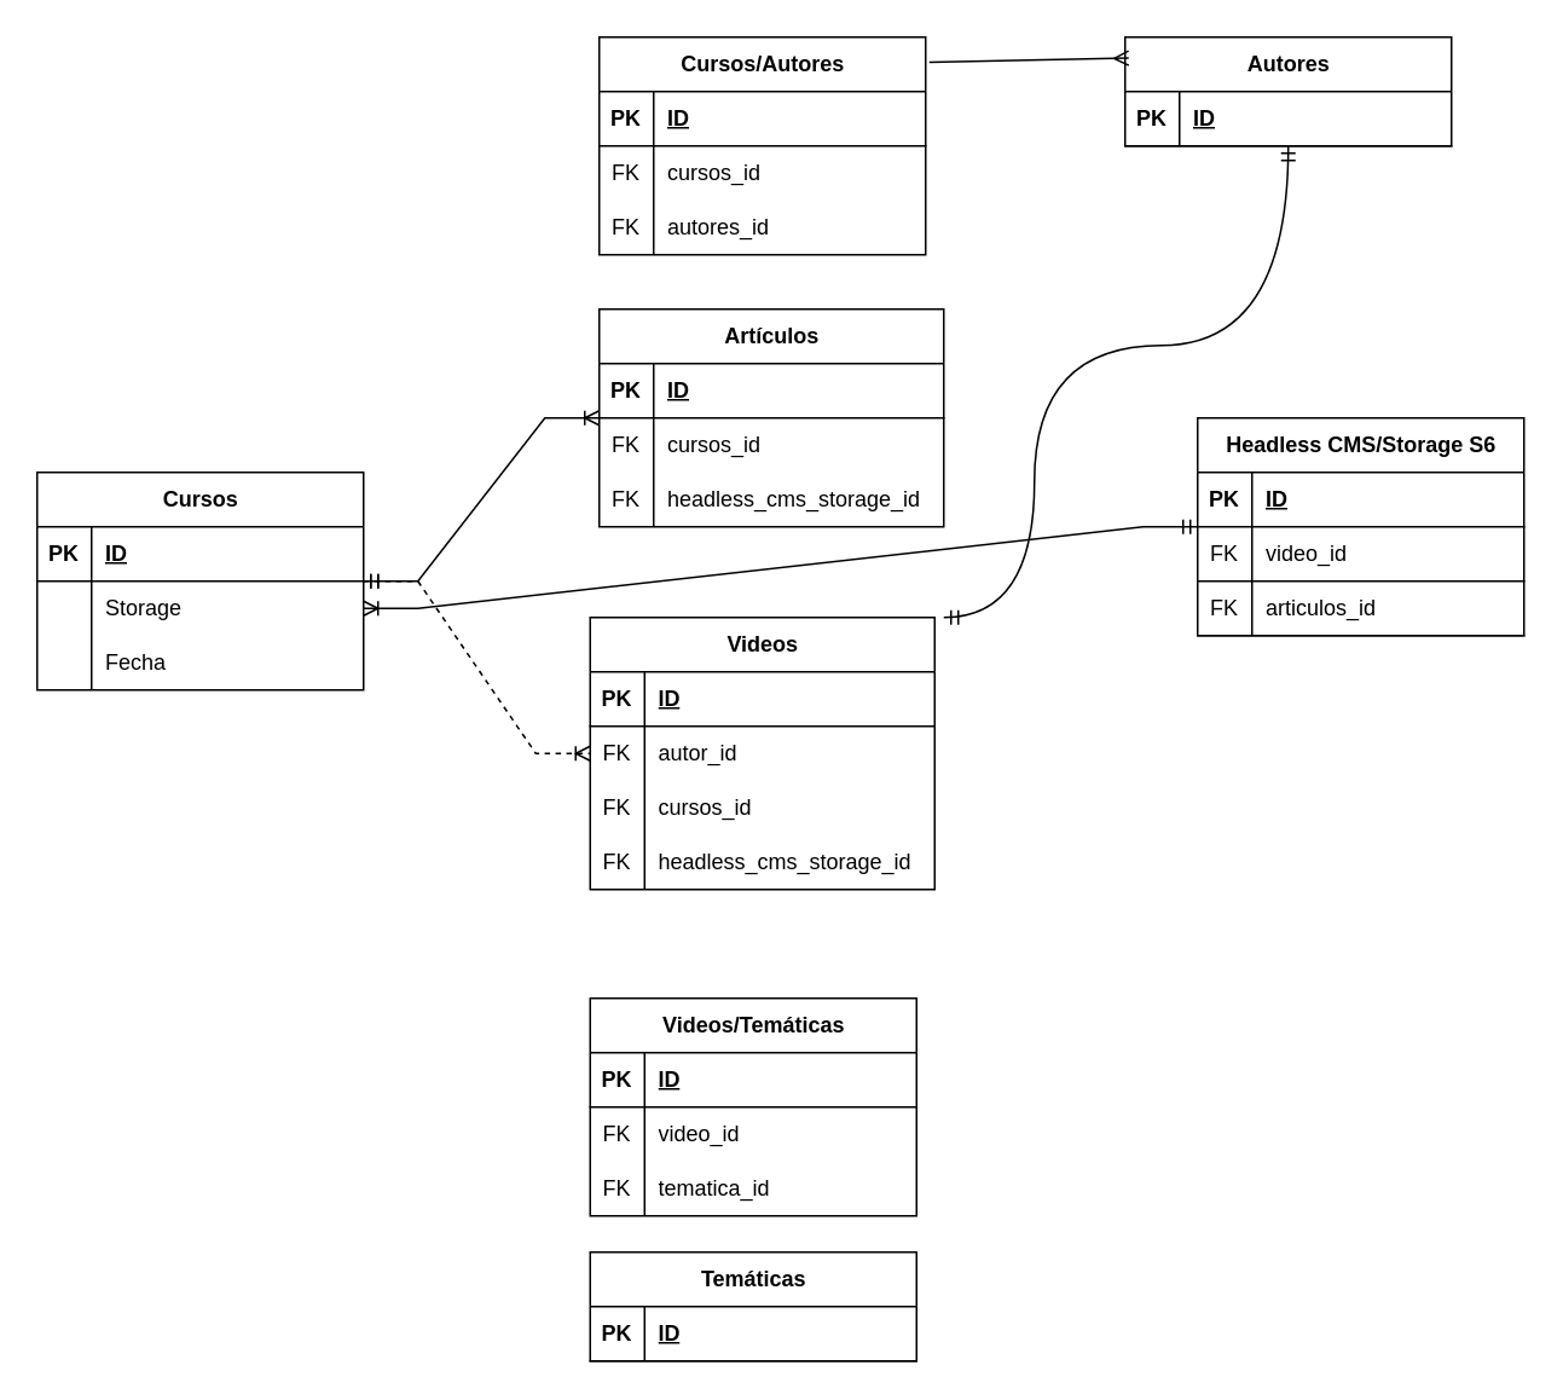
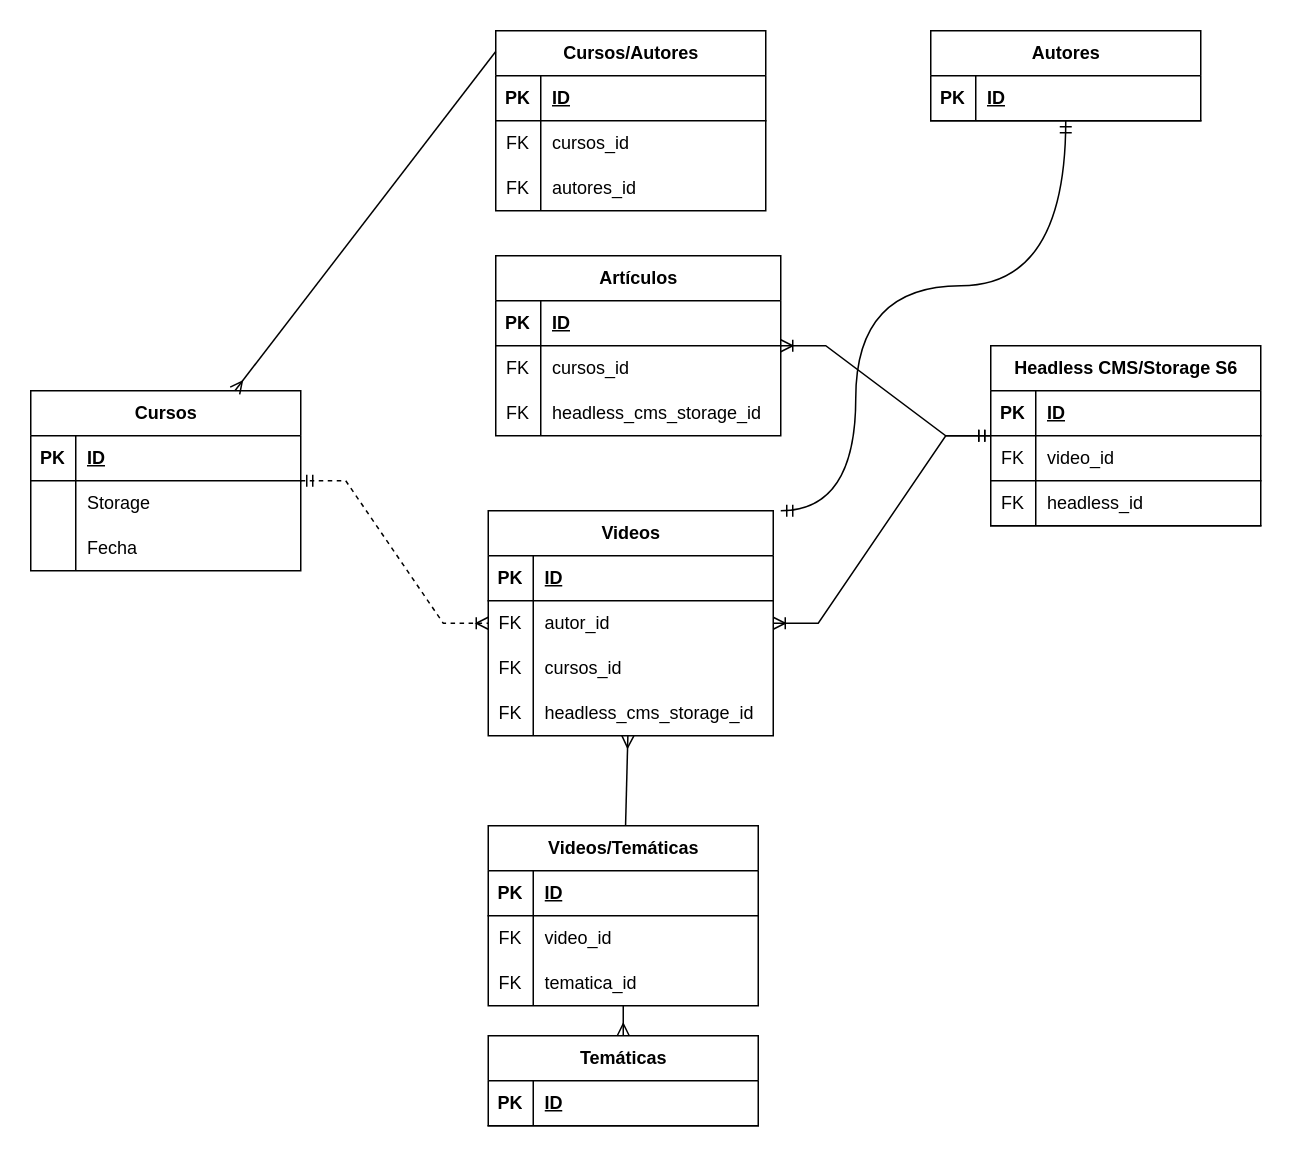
- <mxCell id="74" value="" style="fontSize=12;html=1;endArrow=ERmany;rounded=0;entryX=0.011;entryY=0.193;entryDx=0;entryDy=0;exitX=1.011;exitY=0.115;exitDx=0;exitDy=0;exitPerimeter=0;entryPerimeter=0;" edge="1" parent="1" source="53" target="12"><mxGeometry width="100" height="100" relative="1" as="geometry"><mxPoint x="350" y="44" as="sourcePoint" /><mxPoint x="238" y="44" as="targetPoint" /></mxGeometry></mxCell>
+ <mxCell id="73" value="" style="fontSize=12;html=1;endArrow=ERmany;rounded=0;exitX=0;exitY=0.115;exitDx=0;exitDy=0;exitPerimeter=0;" edge="1" parent="1" source="53" target="2"><mxGeometry width="100" height="100" relative="1" as="geometry"><mxPoint x="520" y="90" as="sourcePoint" /><mxPoint x="650" y="45" as="targetPoint" /></mxGeometry></mxCell>
- <mxCell id="75" value="" style="edgeStyle=entityRelationEdgeStyle;fontSize=12;html=1;endArrow=ERoneToMany;startArrow=ERmandOne;rounded=0;" edge="1" parent="1" source="2" target="29"><mxGeometry width="100" height="100" relative="1" as="geometry"><mxPoint x="410" y="300" as="sourcePoint" /><mxPoint x="510" y="200" as="targetPoint" /></mxGeometry></mxCell>
- <mxCell id="78" value="" style="edgeStyle=entityRelationEdgeStyle;fontSize=12;html=1;endArrow=ERoneToMany;startArrow=ERmandOne;rounded=0;" edge="1" parent="1" source="43" target="8"><mxGeometry width="100" height="100" relative="1" as="geometry"><mxPoint x="650" y="300" as="sourcePoint" /><mxPoint x="525" y="425" as="targetPoint" /></mxGeometry></mxCell>
+ <mxCell id="78" value="" style="edgeStyle=entityRelationEdgeStyle;fontSize=12;html=1;endArrow=ERoneToMany;startArrow=ERmandOne;rounded=0;" edge="1" parent="1" source="43" target="29"><mxGeometry width="100" height="100" relative="1" as="geometry"><mxPoint x="650" y="300" as="sourcePoint" /><mxPoint x="525" y="425" as="targetPoint" /></mxGeometry></mxCell>
- <mxCell id="52" value="articulos_id" style="shape=partialRectangle;connectable=0;fillColor=none;top=0;left=0;bottom=0;right=0;align=left;spacingLeft=6;fontStyle=0;overflow=hidden;whiteSpace=wrap;html=1;" vertex="1" parent="50"><mxGeometry x="30" width="150" height="30" as="geometry"><mxRectangle width="150" height="30" as="alternateBounds" /></mxGeometry></mxCell>
+ <mxCell id="52" value="headless_id" style="shape=partialRectangle;connectable=0;fillColor=none;top=0;left=0;bottom=0;right=0;align=left;spacingLeft=6;fontStyle=0;overflow=hidden;whiteSpace=wrap;html=1;" vertex="1" parent="50"><mxGeometry x="30" width="150" height="30" as="geometry"><mxRectangle width="150" height="30" as="alternateBounds" /></mxGeometry></mxCell>
+ <mxCell id="77" value="" style="edgeStyle=entityRelationEdgeStyle;fontSize=12;html=1;endArrow=ERoneToMany;startArrow=ERmandOne;rounded=0;" edge="1" parent="1" source="43" target="16"><mxGeometry width="100" height="100" relative="1" as="geometry"><mxPoint x="200" y="265" as="sourcePoint" /><mxPoint x="335" y="425" as="targetPoint" /></mxGeometry></mxCell>
+ <mxCell id="79" value="" style="fontSize=12;html=1;endArrow=ERmany;rounded=0;" edge="1" parent="1" source="63" target="16"><mxGeometry width="100" height="100" relative="1" as="geometry"><mxPoint x="340" y="44" as="sourcePoint" /><mxPoint x="157" y="270" as="targetPoint" /></mxGeometry></mxCell>
+ <mxCell id="80" value="" style="fontSize=12;html=1;endArrow=ERmany;rounded=0;" edge="1" parent="1" source="63" target="39"><mxGeometry width="100" height="100" relative="1" as="geometry"><mxPoint x="426" y="560" as="sourcePoint" /><mxPoint x="428" y="500" as="targetPoint" /></mxGeometry></mxCell>
